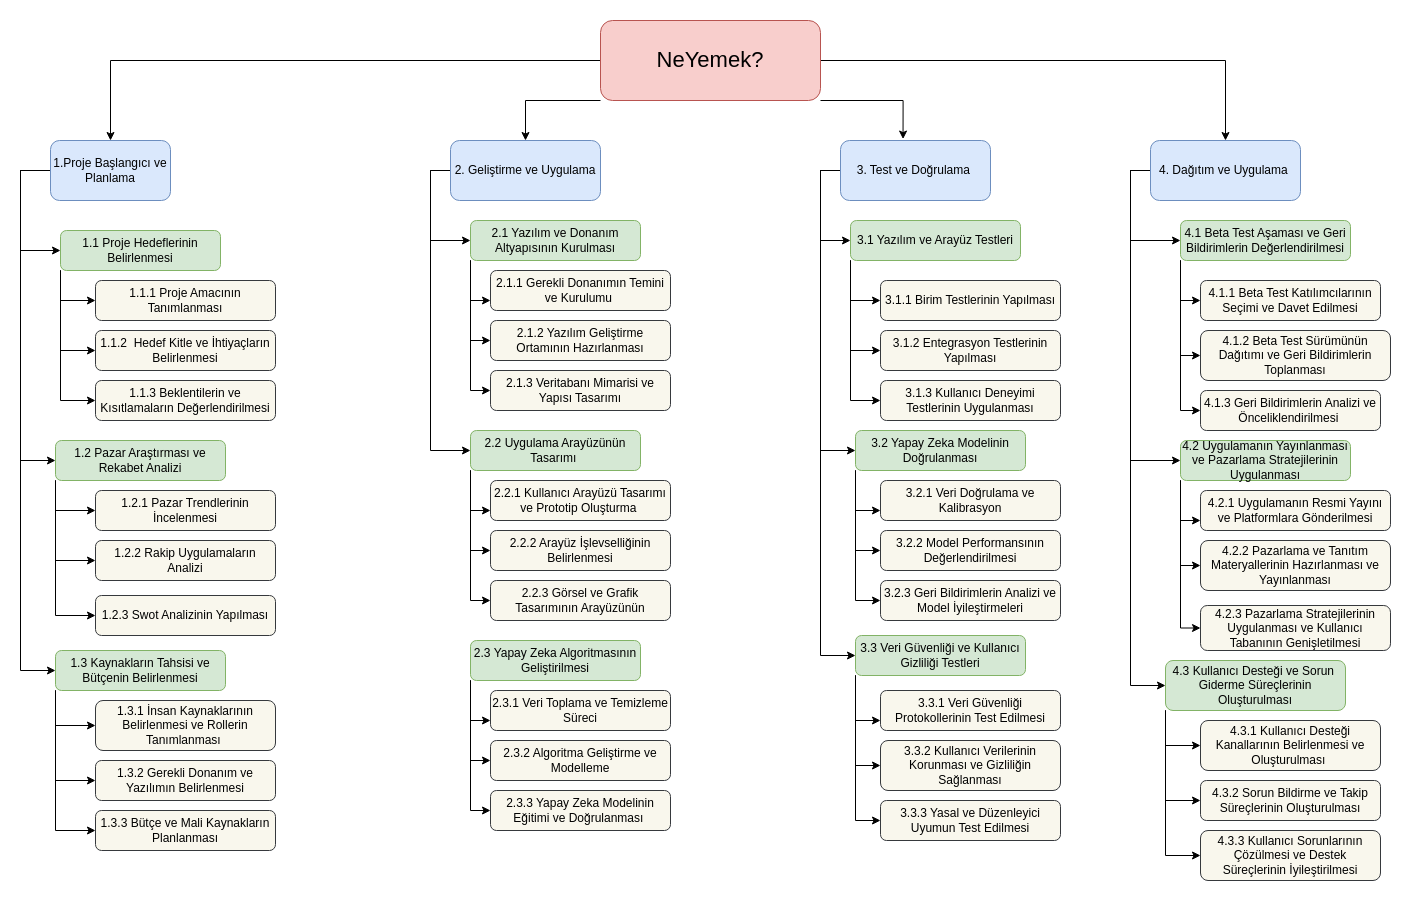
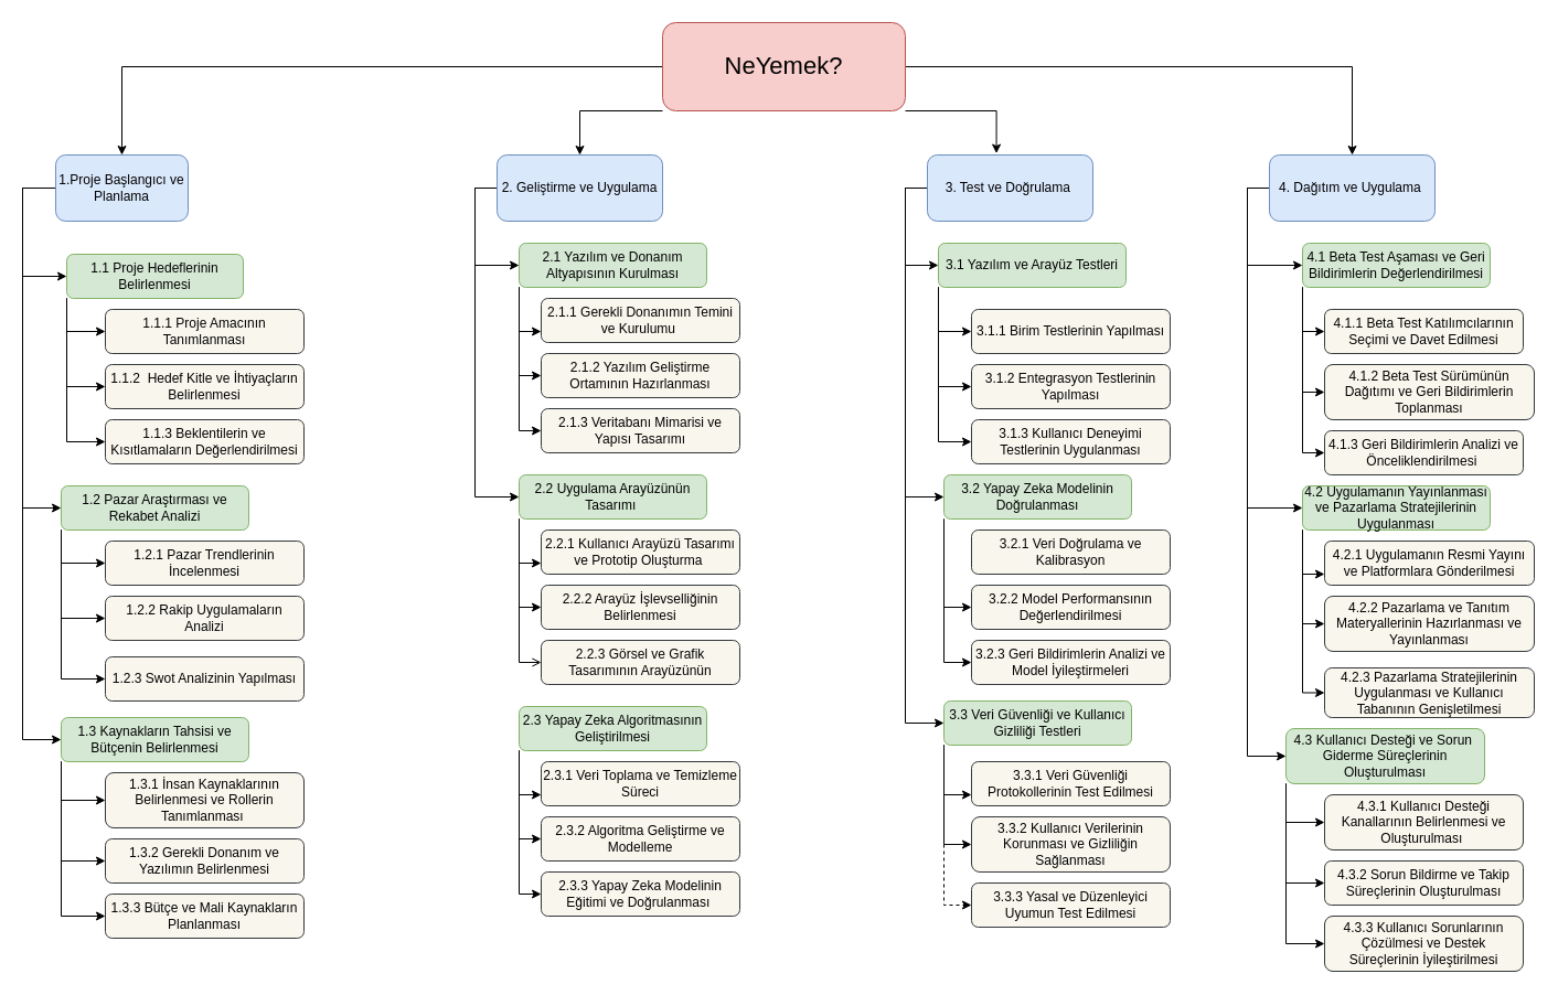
- <mxCell id="60" style="edgeStyle=orthogonalEdgeStyle;rounded=0;orthogonalLoop=1;jettySize=auto;html=1;exitX=0;exitY=1;exitDx=0;exitDy=0;entryX=0;entryY=0.75;entryDx=0;entryDy=0;fontSize=22;" parent="1" source="63" target="75" edge="1"><mxGeometry relative="1" as="geometry" /></mxCell>
- <mxCell id="45" style="edgeStyle=orthogonalEdgeStyle;rounded=0;orthogonalLoop=1;jettySize=auto;html=1;exitX=0;exitY=1;exitDx=0;exitDy=0;entryX=0;entryY=0.5;entryDx=0;entryDy=0;fontSize=22;" parent="1" source="46" target="56" edge="1"><mxGeometry relative="1" as="geometry" /></mxCell>
+ <mxCell id="45" style="edgeStyle=orthogonalEdgeStyle;rounded=0;orthogonalLoop=1;jettySize=auto;html=1;exitX=0;exitY=1;exitDx=0;exitDy=0;entryX=0;entryY=0.5;entryDx=0;entryDy=0;fontSize=22;endArrow=open;" parent="1" source="46" target="56" edge="1"><mxGeometry relative="1" as="geometry" /></mxCell>
- <mxCell id="66" style="edgeStyle=orthogonalEdgeStyle;rounded=0;orthogonalLoop=1;jettySize=auto;html=1;exitX=0;exitY=1;exitDx=0;exitDy=0;entryX=0;entryY=0.5;entryDx=0;entryDy=0;fontSize=22;" parent="1" source="67" target="105" edge="1"><mxGeometry relative="1" as="geometry" /></mxCell>
+ <mxCell id="66" style="edgeStyle=orthogonalEdgeStyle;rounded=0;orthogonalLoop=1;jettySize=auto;html=1;exitX=0;exitY=1;exitDx=0;exitDy=0;entryX=0;entryY=0.5;entryDx=0;entryDy=0;fontSize=22;dashed=1;" parent="1" source="67" target="105" edge="1"><mxGeometry relative="1" as="geometry" /></mxCell>
